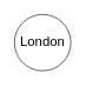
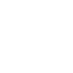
- <mxCell id="2" value="London" style="ellipse;whiteSpace=wrap;html=1;fillColor=none;strokeWidth=1;strokeColor=#000000;fontColor=#000000;labelBackgroundColor=none;fontSize=19;" parent="1" vertex="1"><mxGeometry x="20" y="20" width="80" height="80" as="geometry" /></mxCell>
